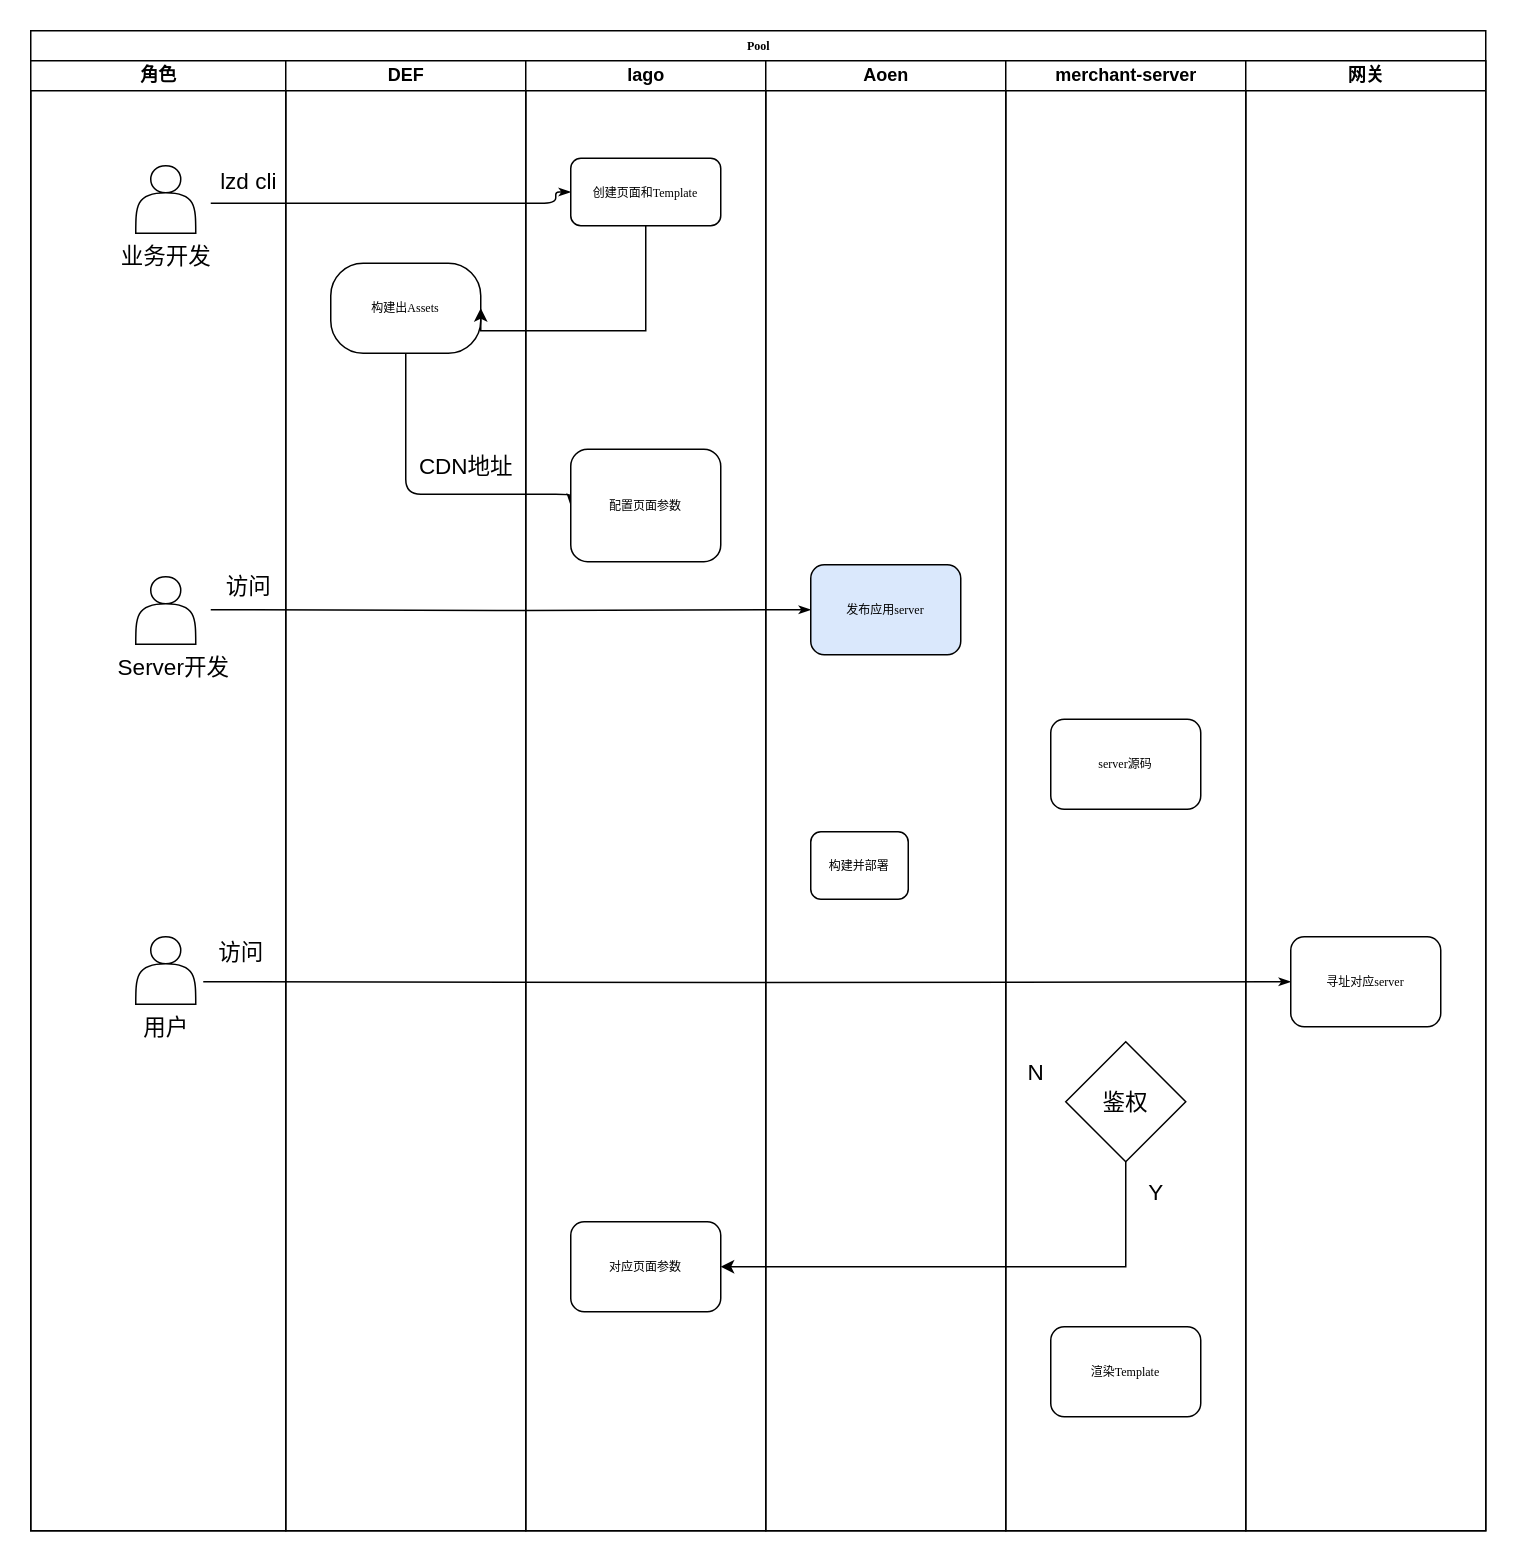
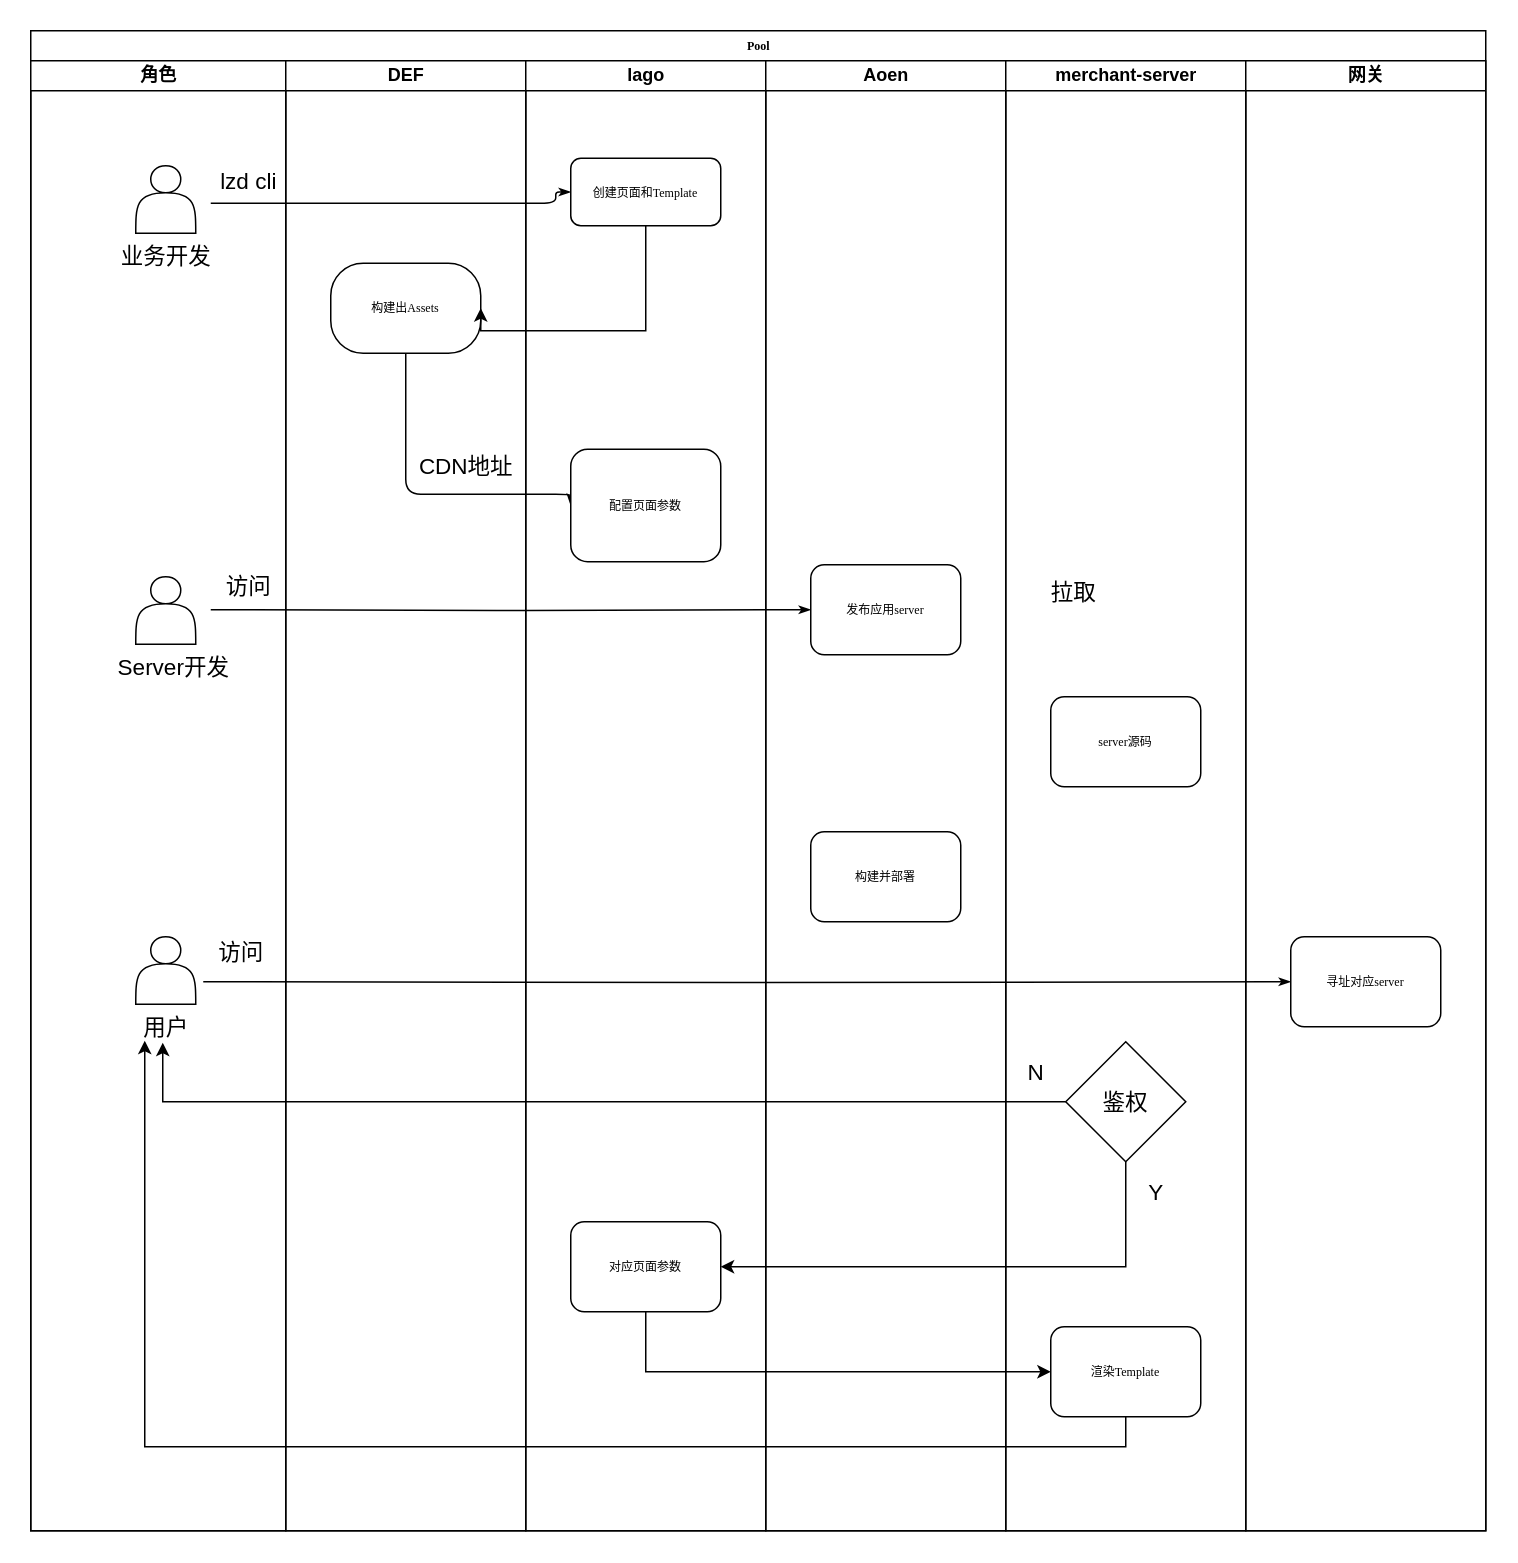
+ <mxCell id="29" value="拉取" style="text;html=1;align=center;verticalAlign=middle;resizable=0;points=[];autosize=1;strokeColor=none;fillColor=none;fontSize=15;" vertex="1" parent="27"><mxGeometry x="20" y="344" width="50" height="20" as="geometry" /></mxCell>
- <mxCell id="25" value="发布应用server" style="rounded=1;whiteSpace=wrap;html=1;shadow=0;labelBackgroundColor=none;strokeWidth=1;fontFamily=Verdana;fontSize=8;align=center;fillColor=#dae8fc;" vertex="1" parent="24"><mxGeometry x="30" y="336" width="100" height="60" as="geometry" /></mxCell>
+ <mxCell id="25" value="发布应用server" style="rounded=1;whiteSpace=wrap;html=1;shadow=0;labelBackgroundColor=none;strokeWidth=1;fontFamily=Verdana;fontSize=8;align=center;" vertex="1" parent="24"><mxGeometry x="30" y="336" width="100" height="60" as="geometry" /></mxCell>
- <mxCell id="28" value="server源码" style="rounded=1;whiteSpace=wrap;html=1;shadow=0;labelBackgroundColor=none;strokeWidth=1;fontFamily=Verdana;fontSize=8;align=center;" parent="27" vertex="1"><mxGeometry x="30" y="439" width="100" height="60" as="geometry" /></mxCell>
+ <mxCell id="28" value="server源码" style="rounded=1;whiteSpace=wrap;html=1;shadow=0;labelBackgroundColor=none;strokeWidth=1;fontFamily=Verdana;fontSize=8;align=center;" parent="27" vertex="1"><mxGeometry x="30" y="424" width="100" height="60" as="geometry" /></mxCell>
- <mxCell id="26" value="构建并部署" style="rounded=1;whiteSpace=wrap;html=1;shadow=0;labelBackgroundColor=none;strokeWidth=1;fontFamily=Verdana;fontSize=8;align=center;" vertex="1" parent="24"><mxGeometry x="30" y="514" width="65" height="45" as="geometry" /></mxCell>
+ <mxCell id="26" value="构建并部署" style="rounded=1;whiteSpace=wrap;html=1;shadow=0;labelBackgroundColor=none;strokeWidth=1;fontFamily=Verdana;fontSize=8;align=center;" vertex="1" parent="24"><mxGeometry x="30" y="514" width="100" height="60" as="geometry" /></mxCell>
+ <mxCell id="36" style="edgeStyle=orthogonalEdgeStyle;rounded=0;orthogonalLoop=1;jettySize=auto;html=1;entryX=0.46;entryY=1.033;entryDx=0;entryDy=0;entryPerimeter=0;fontSize=15;" edge="1" parent="2" source="32" target="11"><mxGeometry relative="1" as="geometry" /></mxCell>
+ <mxCell id="35" style="edgeStyle=orthogonalEdgeStyle;rounded=0;orthogonalLoop=1;jettySize=auto;html=1;entryX=0;entryY=0.5;entryDx=0;entryDy=0;fontSize=15;exitX=0.5;exitY=1;exitDx=0;exitDy=0;" edge="1" parent="2" source="22" target="31"><mxGeometry relative="1" as="geometry" /></mxCell>
+ <mxCell id="37" style="edgeStyle=orthogonalEdgeStyle;rounded=0;orthogonalLoop=1;jettySize=auto;html=1;fontSize=15;entryX=0.22;entryY=0.967;entryDx=0;entryDy=0;entryPerimeter=0;exitX=0.5;exitY=1;exitDx=0;exitDy=0;" edge="1" parent="2" source="31" target="11"><mxGeometry relative="1" as="geometry"><mxPoint x="730" y="1004" as="targetPoint" /></mxGeometry></mxCell>
